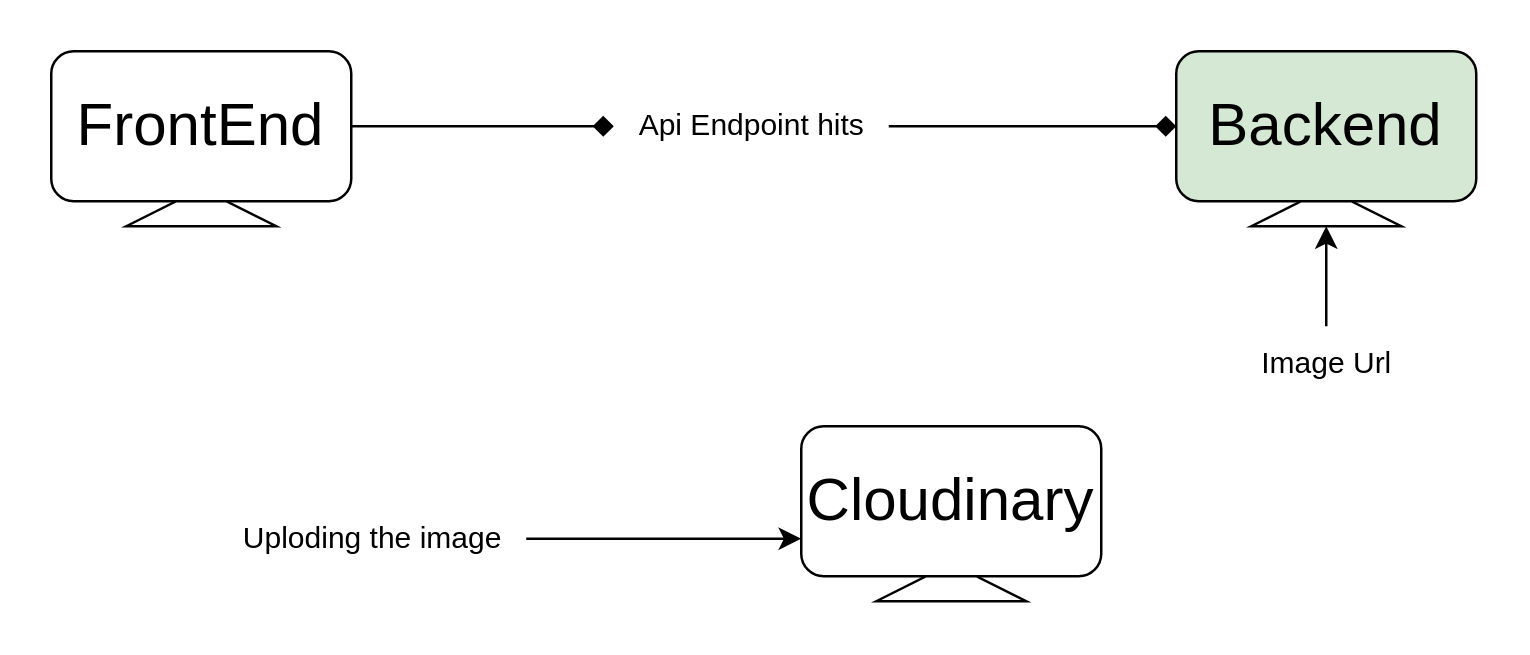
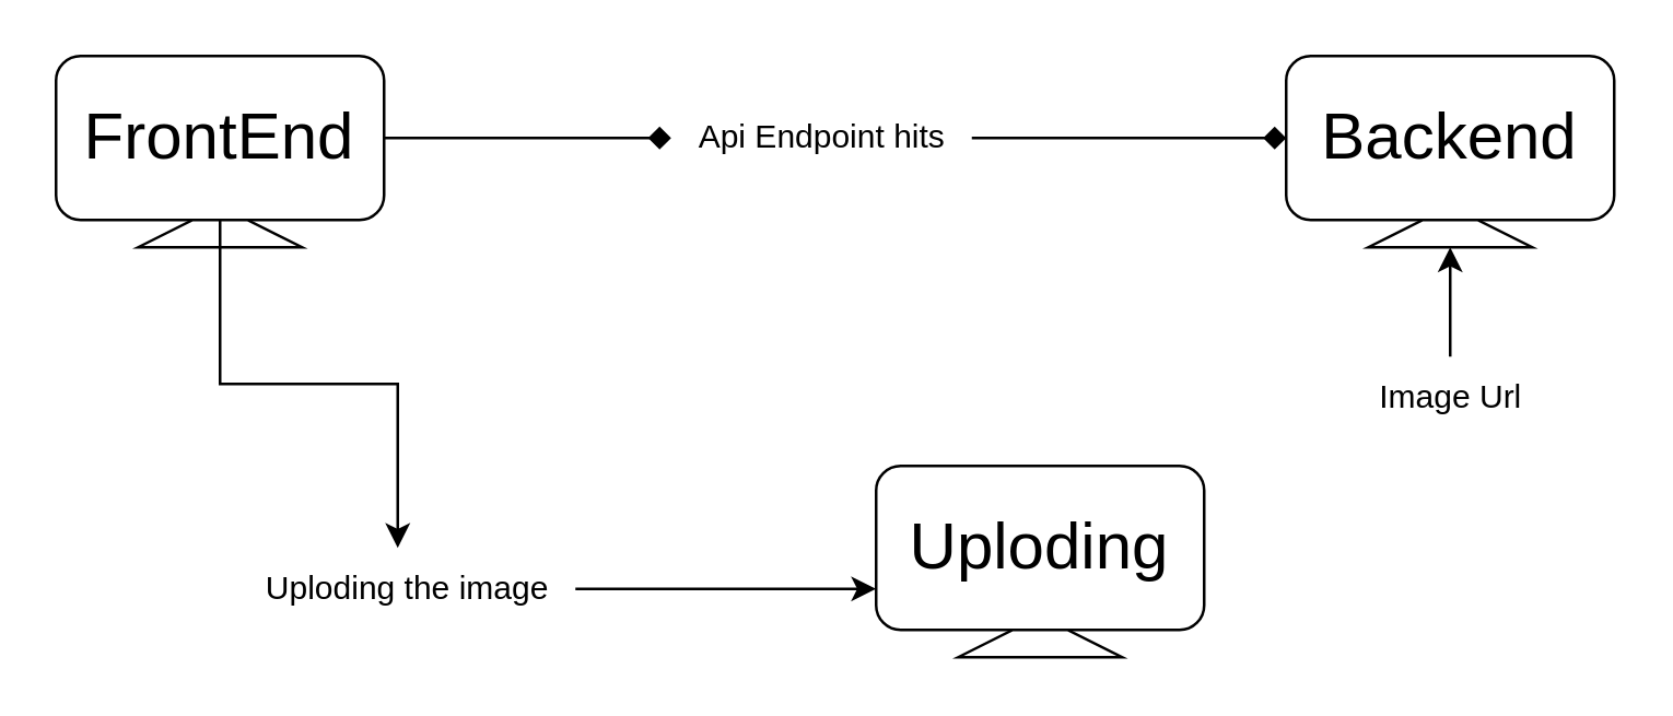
- <mxCell id="5" value="&lt;font style=&quot;font-size: 24px;&quot;&gt;Backend&lt;/font&gt;" style="rounded=1;whiteSpace=wrap;html=1;fillColor=#d5e8d4;" vertex="1" parent="1"><mxGeometry x="470" y="20" width="120" height="60" as="geometry" /></mxCell>
+ <mxCell id="5" value="&lt;font style=&quot;font-size: 24px;&quot;&gt;Backend&lt;/font&gt;" style="rounded=1;whiteSpace=wrap;html=1;" vertex="1" parent="1"><mxGeometry x="470" y="20" width="120" height="60" as="geometry" /></mxCell>
+ <mxCell id="11" value="" style="edgeStyle=orthogonalEdgeStyle;rounded=0;orthogonalLoop=1;jettySize=auto;html=1;exitX=0.5;exitY=1;exitDx=0;exitDy=0;entryX=0.5;entryY=0;entryDx=0;entryDy=0;" edge="1" parent="1" source="3" target="13"><mxGeometry relative="1" as="geometry"><mxPoint x="80" y="80" as="sourcePoint" /><mxPoint x="380" y="170" as="targetPoint" /></mxGeometry></mxCell>
- <mxCell id="8" value="&lt;font style=&quot;font-size: 24px;&quot;&gt;Cloudinary&lt;/font&gt;" style="rounded=1;whiteSpace=wrap;html=1;" vertex="1" parent="1"><mxGeometry x="320" y="170" width="120" height="60" as="geometry" /></mxCell>
+ <mxCell id="8" value="&lt;font style=&quot;font-size: 24px;&quot;&gt;Uploding&lt;/font&gt;" style="rounded=1;whiteSpace=wrap;html=1;" vertex="1" parent="1"><mxGeometry x="320" y="170" width="120" height="60" as="geometry" /></mxCell>
